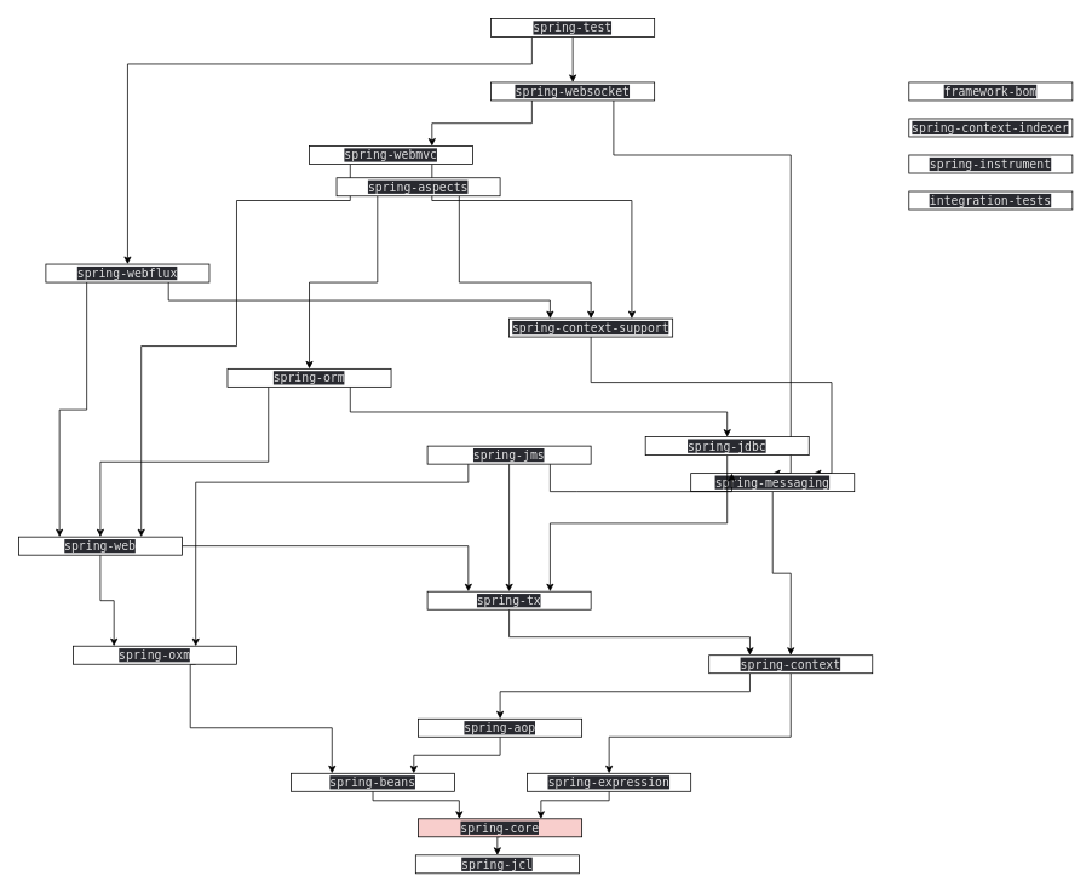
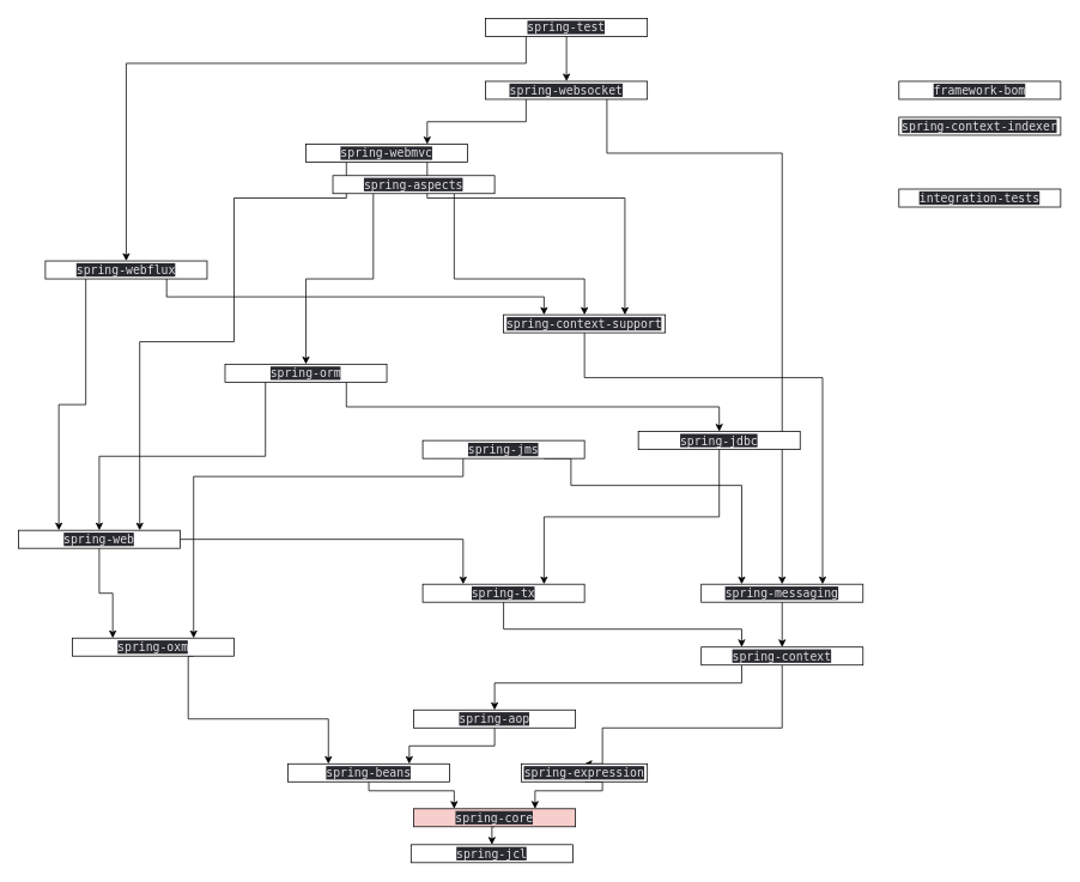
- <mxCell id="40" value="&lt;pre style=&quot;background-color: #292a30 ; color: #dfdfe0 ; font-family: &amp;quot;jetbrains mono&amp;quot; , monospace ; font-size: 9.8pt&quot;&gt;spring-instrument&lt;/pre&gt;" style="rounded=0;whiteSpace=wrap;html=1;" vertex="1" parent="1"><mxGeometry x="1000" y="170" width="180" height="20" as="geometry" /></mxCell>
- <mxCell id="12" value="&lt;pre style=&quot;background-color: #292a30 ; color: #dfdfe0 ; font-family: &amp;#34;jetbrains mono&amp;#34; , monospace ; font-size: 9.8pt&quot;&gt;&lt;pre style=&quot;font-family: &amp;#34;jetbrains mono&amp;#34; , monospace ; font-size: 9.8pt&quot;&gt;&lt;pre style=&quot;font-family: &amp;#34;jetbrains mono&amp;#34; , monospace ; font-size: 9.8pt&quot;&gt;spring-messaging&lt;/pre&gt;&lt;/pre&gt;&lt;/pre&gt;" style="rounded=0;whiteSpace=wrap;html=1;" vertex="1" parent="1"><mxGeometry x="760" y="520" width="180" height="20" as="geometry" /></mxCell>
+ <mxCell id="12" value="&lt;pre style=&quot;background-color: #292a30 ; color: #dfdfe0 ; font-family: &amp;#34;jetbrains mono&amp;#34; , monospace ; font-size: 9.8pt&quot;&gt;&lt;pre style=&quot;font-family: &amp;#34;jetbrains mono&amp;#34; , monospace ; font-size: 9.8pt&quot;&gt;&lt;pre style=&quot;font-family: &amp;#34;jetbrains mono&amp;#34; , monospace ; font-size: 9.8pt&quot;&gt;spring-messaging&lt;/pre&gt;&lt;/pre&gt;&lt;/pre&gt;" style="rounded=0;whiteSpace=wrap;html=1;" vertex="1" parent="1"><mxGeometry x="780" y="650" width="180" height="20" as="geometry" /></mxCell>
- <mxCell id="33" style="edgeStyle=orthogonalEdgeStyle;rounded=0;orthogonalLoop=1;jettySize=auto;html=1;exitX=0.5;exitY=1;exitDx=0;exitDy=0;entryX=0.5;entryY=0;entryDx=0;entryDy=0;" edge="1" parent="1" source="36" target="52"><mxGeometry relative="1" as="geometry" /></mxCell>
- <mxCell id="42" value="&lt;pre style=&quot;background-color: #292a30 ; color: #dfdfe0 ; font-family: &amp;#34;jetbrains mono&amp;#34; , monospace ; font-size: 9.8pt&quot;&gt;&lt;pre style=&quot;font-family: &amp;#34;jetbrains mono&amp;#34; , monospace ; font-size: 9.8pt&quot;&gt;&lt;pre style=&quot;font-family: &amp;#34;jetbrains mono&amp;#34; , monospace ; font-size: 9.8pt&quot;&gt;spring-expression&lt;/pre&gt;&lt;/pre&gt;&lt;/pre&gt;" style="rounded=0;whiteSpace=wrap;html=1;" vertex="1" parent="1"><mxGeometry x="580" y="850" width="180" height="20" as="geometry" /></mxCell>
+ <mxCell id="42" value="&lt;pre style=&quot;background-color: #292a30 ; color: #dfdfe0 ; font-family: &amp;#34;jetbrains mono&amp;#34; , monospace ; font-size: 9.8pt&quot;&gt;&lt;pre style=&quot;font-family: &amp;#34;jetbrains mono&amp;#34; , monospace ; font-size: 9.8pt&quot;&gt;&lt;pre style=&quot;font-family: &amp;#34;jetbrains mono&amp;#34; , monospace ; font-size: 9.8pt&quot;&gt;spring-expression&lt;/pre&gt;&lt;/pre&gt;&lt;/pre&gt;" style="rounded=0;whiteSpace=wrap;html=1;" vertex="1" parent="1"><mxGeometry x="580" y="850" width="140" height="20" as="geometry" /></mxCell>
